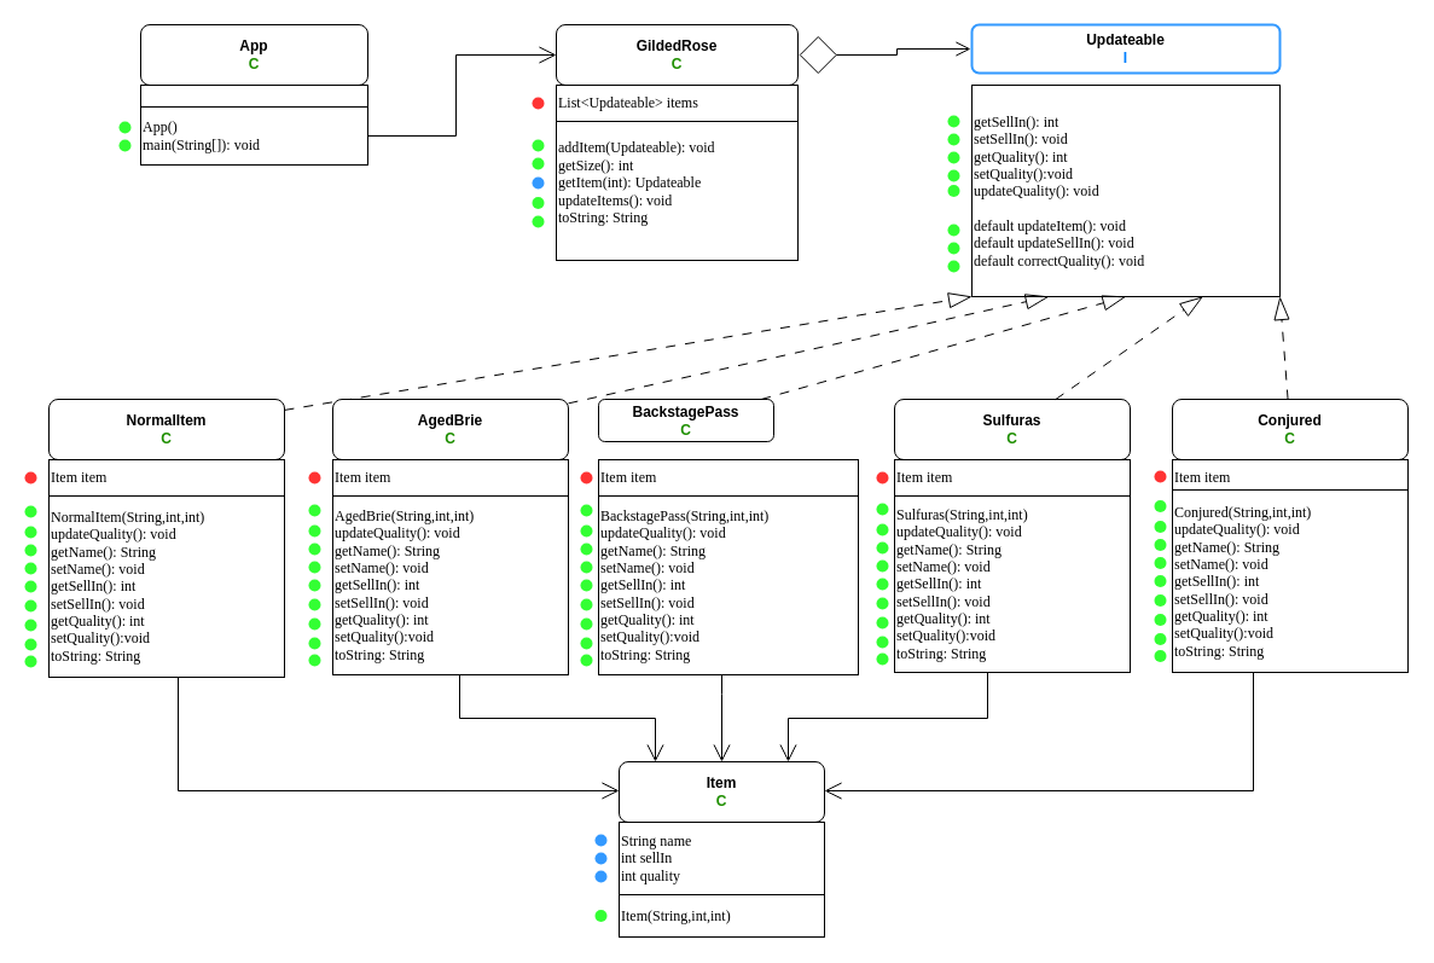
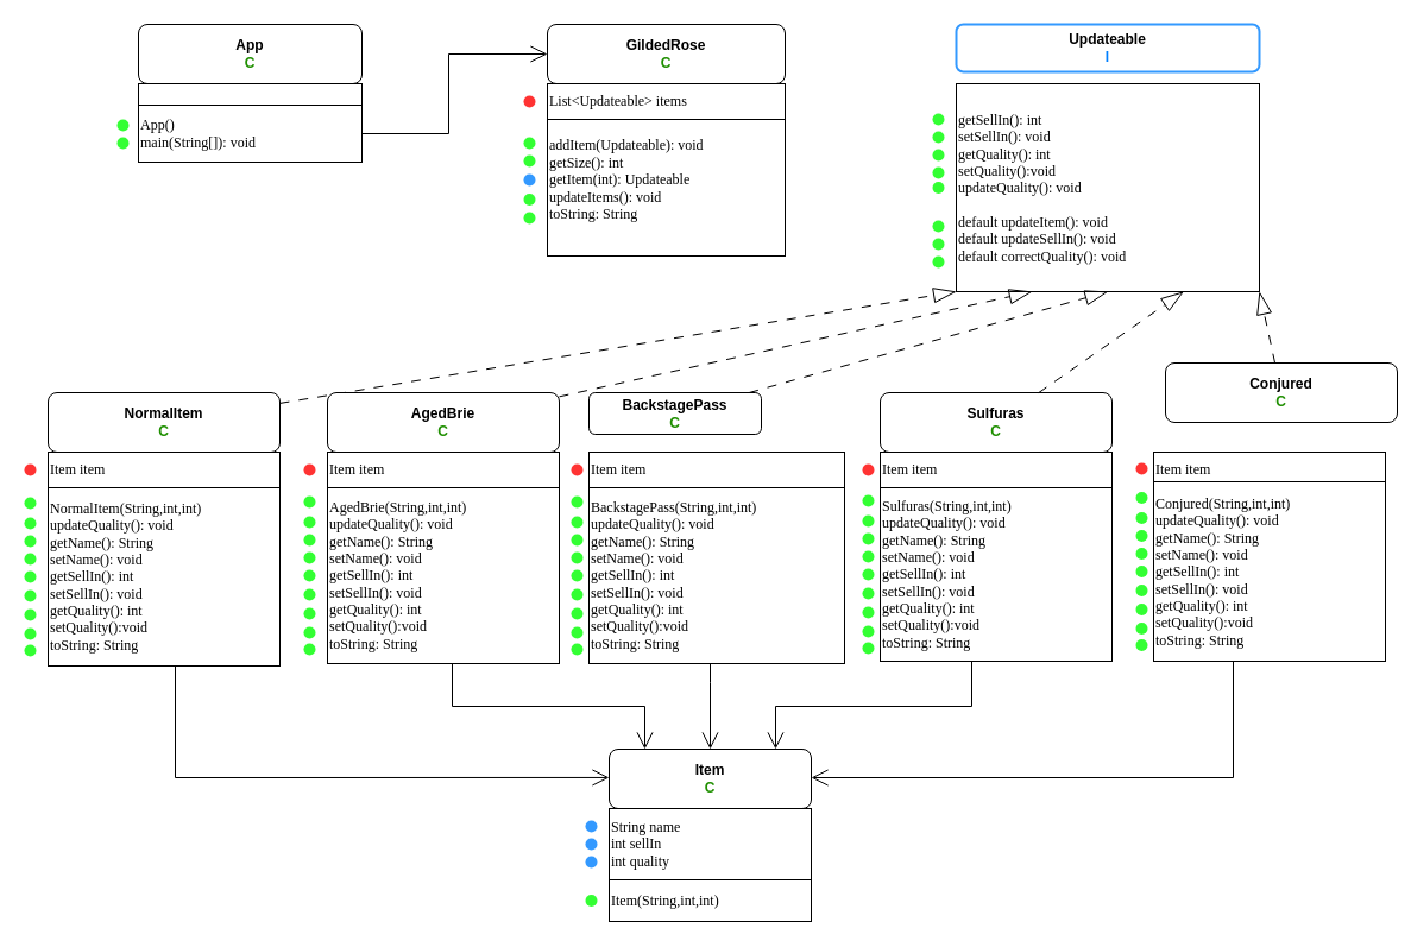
- <mxCell id="2" style="edgeStyle=orthogonalEdgeStyle;rounded=0;orthogonalLoop=1;jettySize=auto;html=1;endArrow=open;endFill=0;startArrow=diamond;startFill=0;targetPerimeterSpacing=1;sourcePerimeterSpacing=1;startSize=29;endSize=10;strokeColor=#000000;strokeWidth=1;" parent="1" source="3" target="43" edge="1"><mxGeometry relative="1" as="geometry" /></mxCell>
- <mxCell id="9" value="&lt;b&gt;Conjured&lt;br&gt;&lt;font color=&quot;#1f8f00&quot;&gt;C&lt;/font&gt;&lt;br&gt;&lt;/b&gt;" style="rounded=1;whiteSpace=wrap;html=1;" parent="1" vertex="1"><mxGeometry x="970" y="330" width="195" height="50" as="geometry" /></mxCell>
+ <mxCell id="9" value="&lt;b&gt;Conjured&lt;br&gt;&lt;font color=&quot;#1f8f00&quot;&gt;C&lt;/font&gt;&lt;br&gt;&lt;/b&gt;" style="rounded=1;whiteSpace=wrap;html=1;" parent="1" vertex="1"><mxGeometry x="980" y="305" width="195" height="50" as="geometry" /></mxCell>
